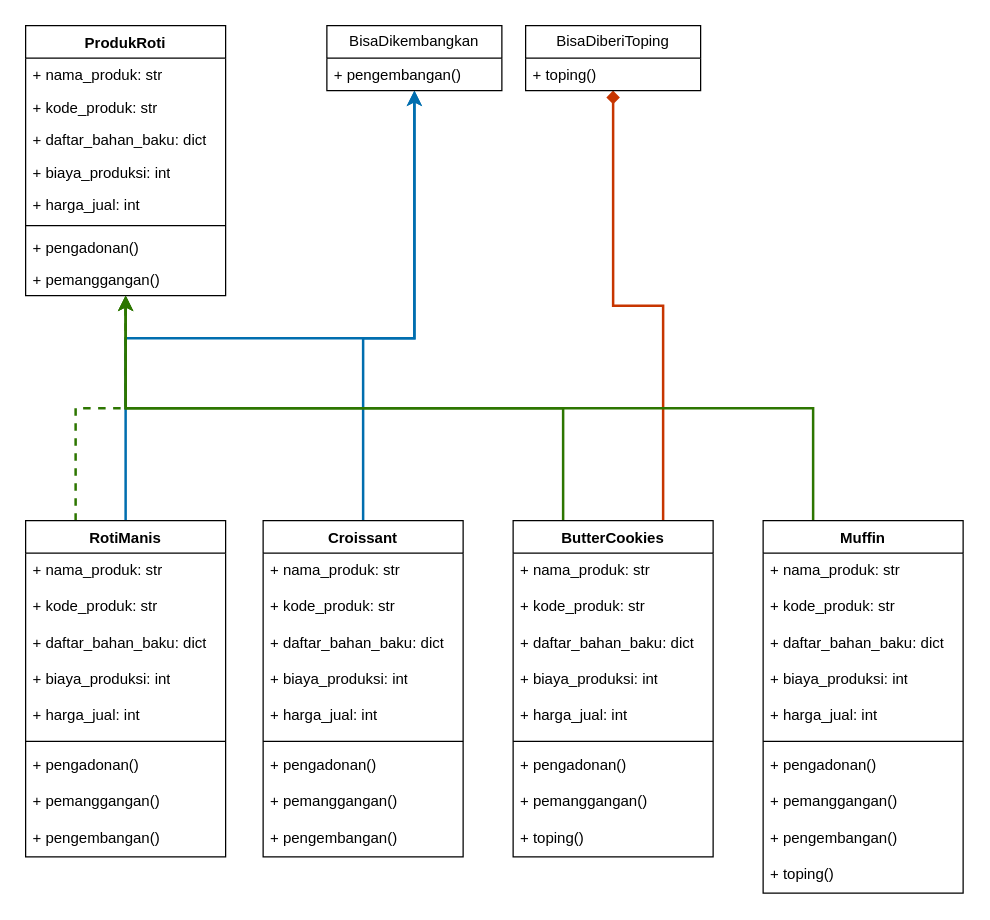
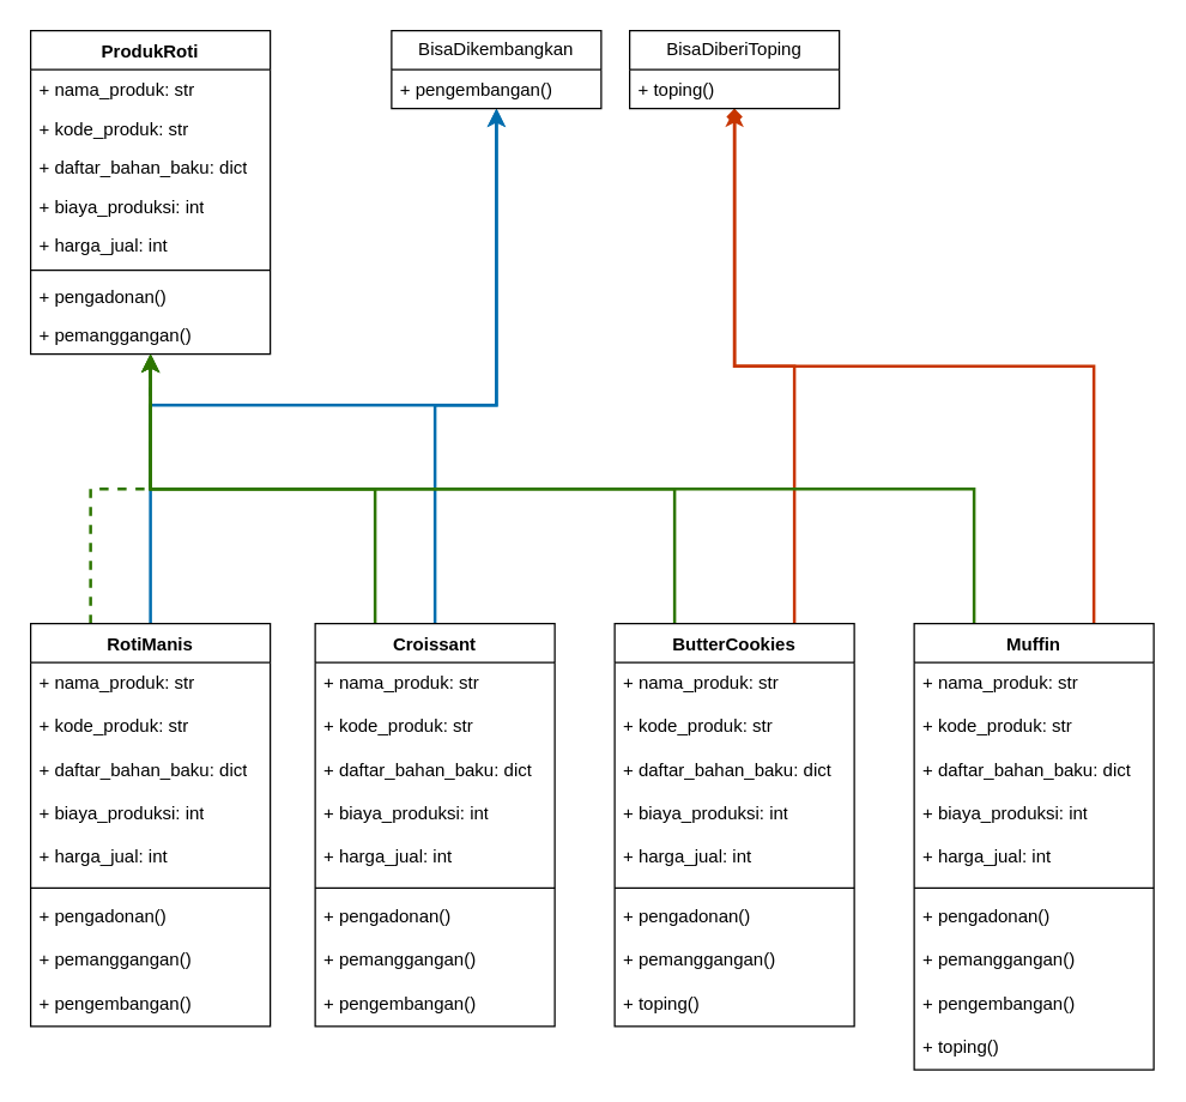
+ <mxCell id="48" style="edgeStyle=orthogonalEdgeStyle;rounded=0;orthogonalLoop=1;jettySize=auto;html=1;exitX=0.75;exitY=0;exitDx=0;exitDy=0;strokeColor=#C73500;align=center;verticalAlign=middle;fontFamily=Helvetica;fontSize=11;fontColor=default;labelBackgroundColor=default;endArrow=classic;fillColor=#fa6800;strokeWidth=2;" edge="1" parent="1" source="49" target="62"><mxGeometry relative="1" as="geometry" /></mxCell>
+ <mxCell id="23" style="edgeStyle=orthogonalEdgeStyle;rounded=0;orthogonalLoop=1;jettySize=auto;html=1;exitX=0.25;exitY=0;exitDx=0;exitDy=0;fillColor=#60a917;strokeColor=#2D7600;strokeWidth=2;align=center;verticalAlign=middle;fontFamily=Helvetica;fontSize=11;fontColor=default;labelBackgroundColor=default;endArrow=classic;" edge="1" parent="1" source="25" target="2"><mxGeometry relative="1" as="geometry" /></mxCell>
